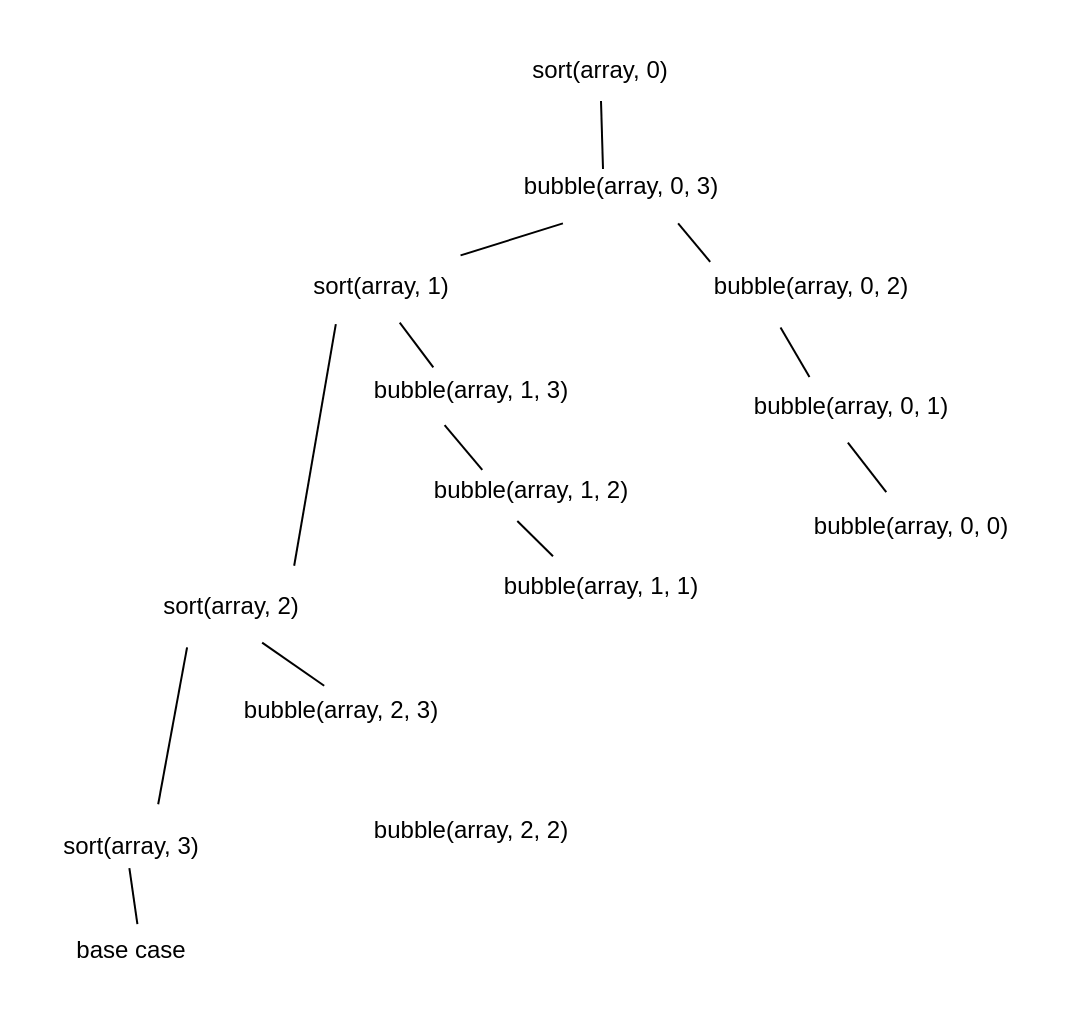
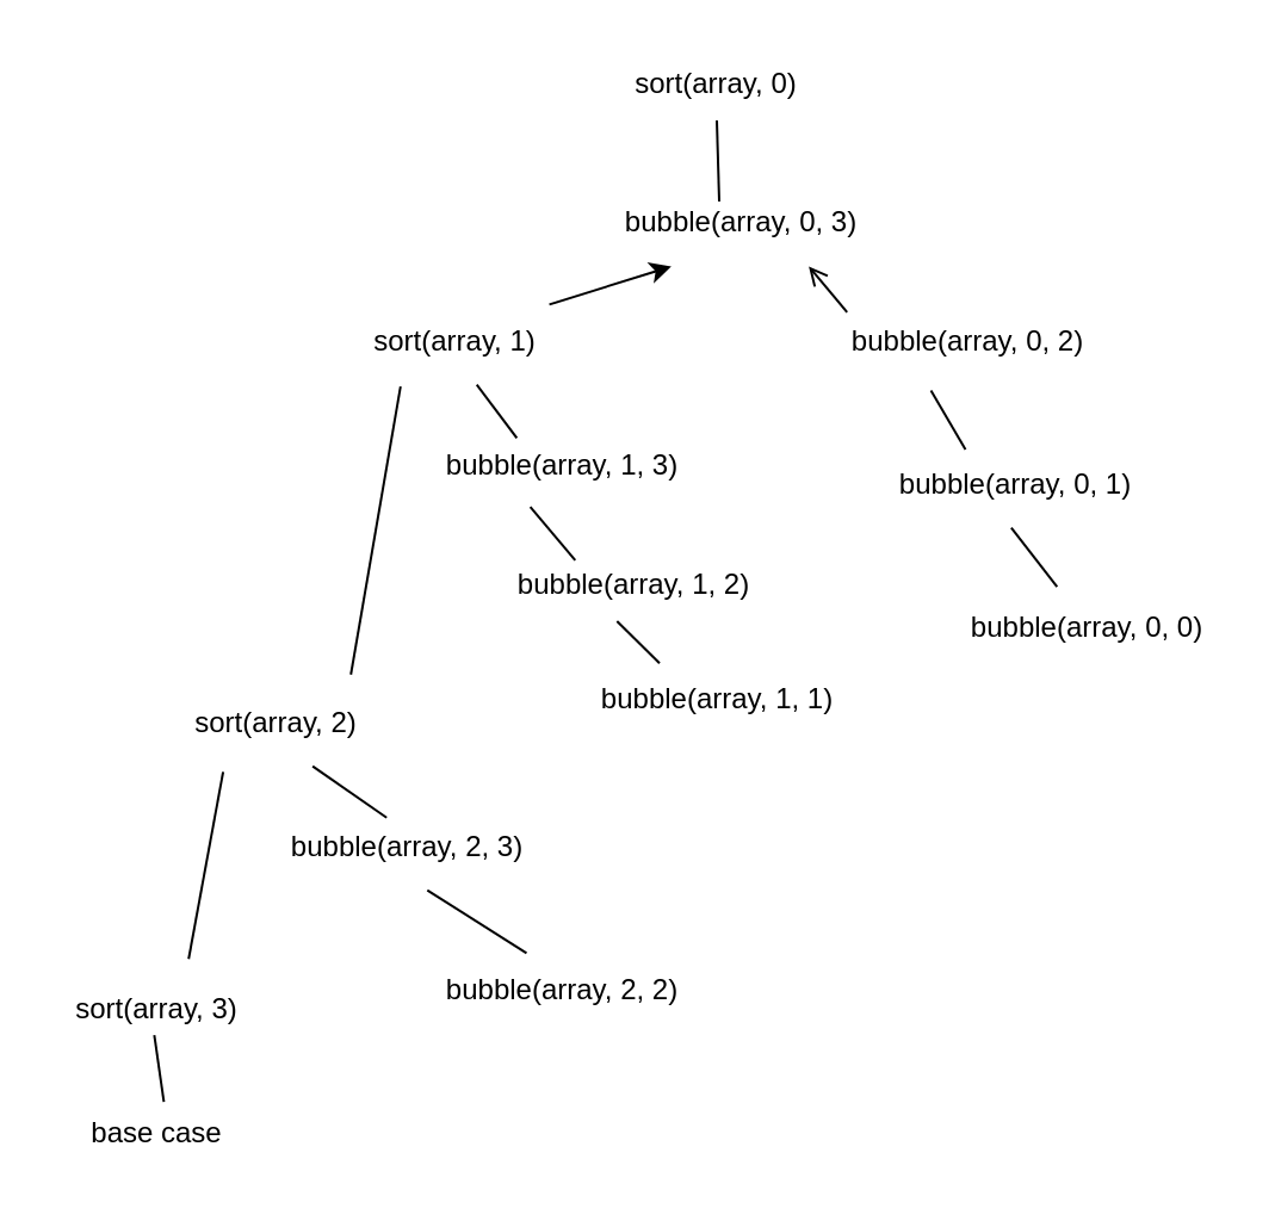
- <mxCell id="20" value="" style="endArrow=none;html=1;rounded=0;entryX=0.258;entryY=1.107;entryDx=0;entryDy=0;entryPerimeter=0;exitX=0.942;exitY=-0.027;exitDx=0;exitDy=0;exitPerimeter=0;" edge="1" parent="1" source="7" target="3"><mxGeometry width="50" height="50" relative="1" as="geometry"><mxPoint x="645" y="140" as="sourcePoint" /><mxPoint x="645" y="108" as="targetPoint" /></mxGeometry></mxCell>
+ <mxCell id="20" value="" style="endArrow=classic;html=1;rounded=0;entryX=0.258;entryY=1.107;entryDx=0;entryDy=0;entryPerimeter=0;exitX=0.942;exitY=-0.027;exitDx=0;exitDy=0;exitPerimeter=0;" edge="1" parent="1" source="7" target="3"><mxGeometry width="50" height="50" relative="1" as="geometry"><mxPoint x="645" y="140" as="sourcePoint" /><mxPoint x="645" y="108" as="targetPoint" /></mxGeometry></mxCell>
- <mxCell id="17" value="" style="endArrow=none;html=1;rounded=0;entryX=0.738;entryY=1.107;entryDx=0;entryDy=0;entryPerimeter=0;exitX=0.08;exitY=0.08;exitDx=0;exitDy=0;exitPerimeter=0;" edge="1" parent="1" source="4" target="3"><mxGeometry width="50" height="50" relative="1" as="geometry"><mxPoint x="615" y="110" as="sourcePoint" /><mxPoint x="615" y="78" as="targetPoint" /></mxGeometry></mxCell>
+ <mxCell id="17" value="" style="endArrow=open;html=1;rounded=0;entryX=0.738;entryY=1.107;entryDx=0;entryDy=0;entryPerimeter=0;exitX=0.08;exitY=0.08;exitDx=0;exitDy=0;exitPerimeter=0;" edge="1" parent="1" source="4" target="3"><mxGeometry width="50" height="50" relative="1" as="geometry"><mxPoint x="615" y="110" as="sourcePoint" /><mxPoint x="615" y="78" as="targetPoint" /></mxGeometry></mxCell>
+ <mxCell id="26" value="" style="endArrow=none;html=1;rounded=0;entryX=0.572;entryY=1.093;entryDx=0;entryDy=0;entryPerimeter=0;exitX=0.377;exitY=-0.027;exitDx=0;exitDy=0;exitPerimeter=0;" edge="1" parent="1" source="13" target="12"><mxGeometry width="50" height="50" relative="1" as="geometry"><mxPoint x="705" y="200" as="sourcePoint" /><mxPoint x="705" y="168" as="targetPoint" /></mxGeometry></mxCell>
